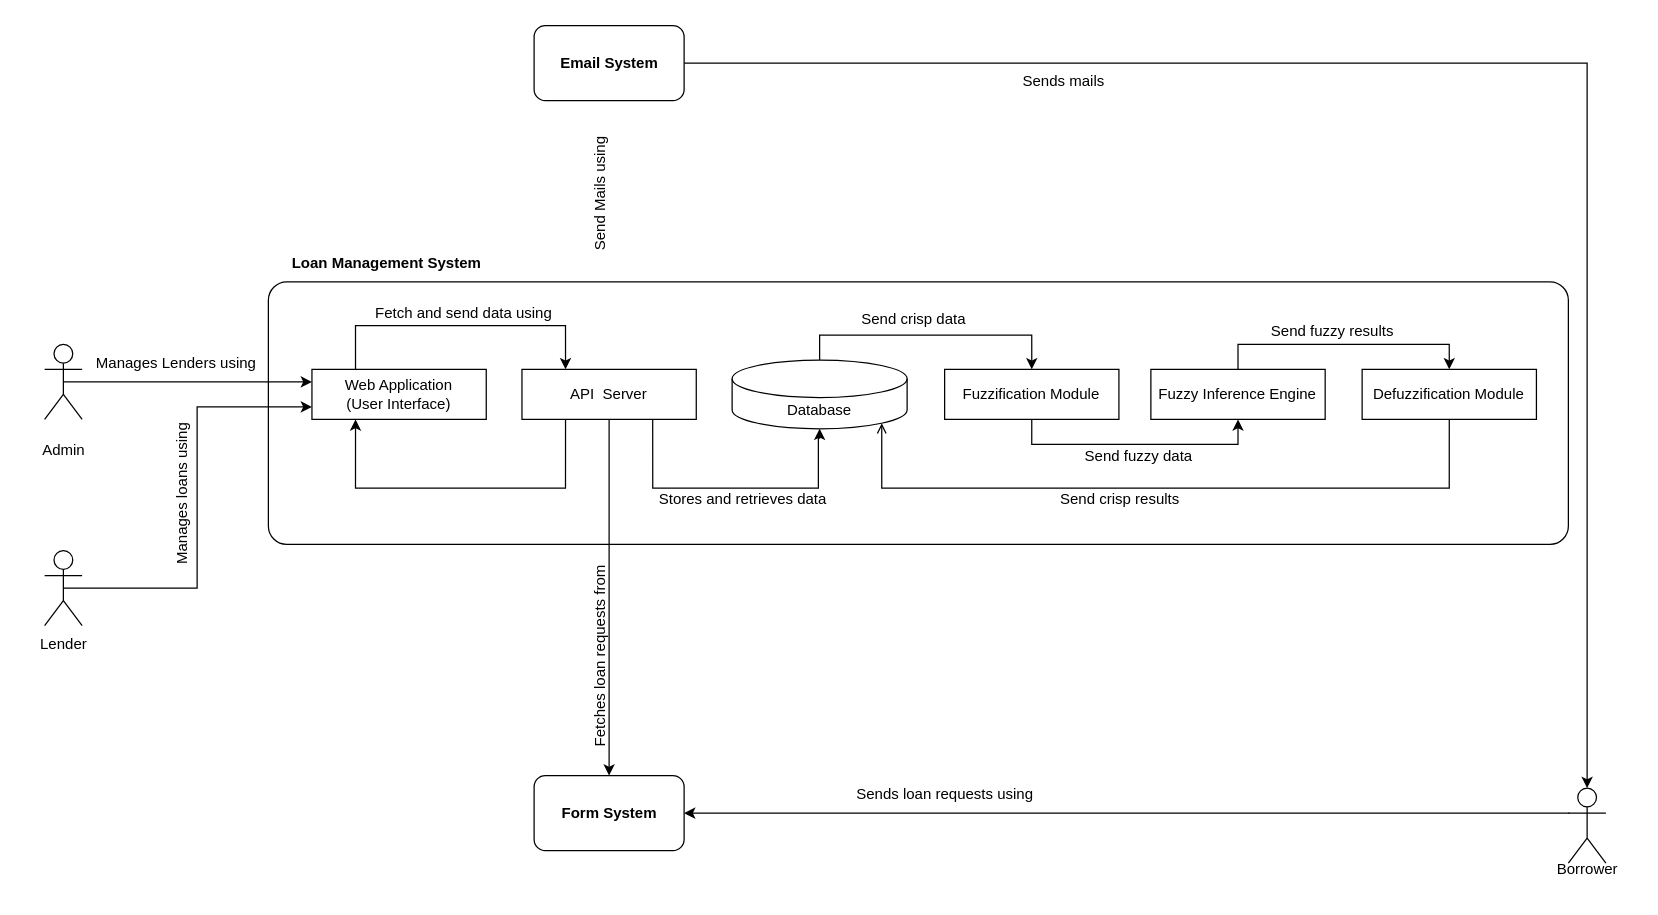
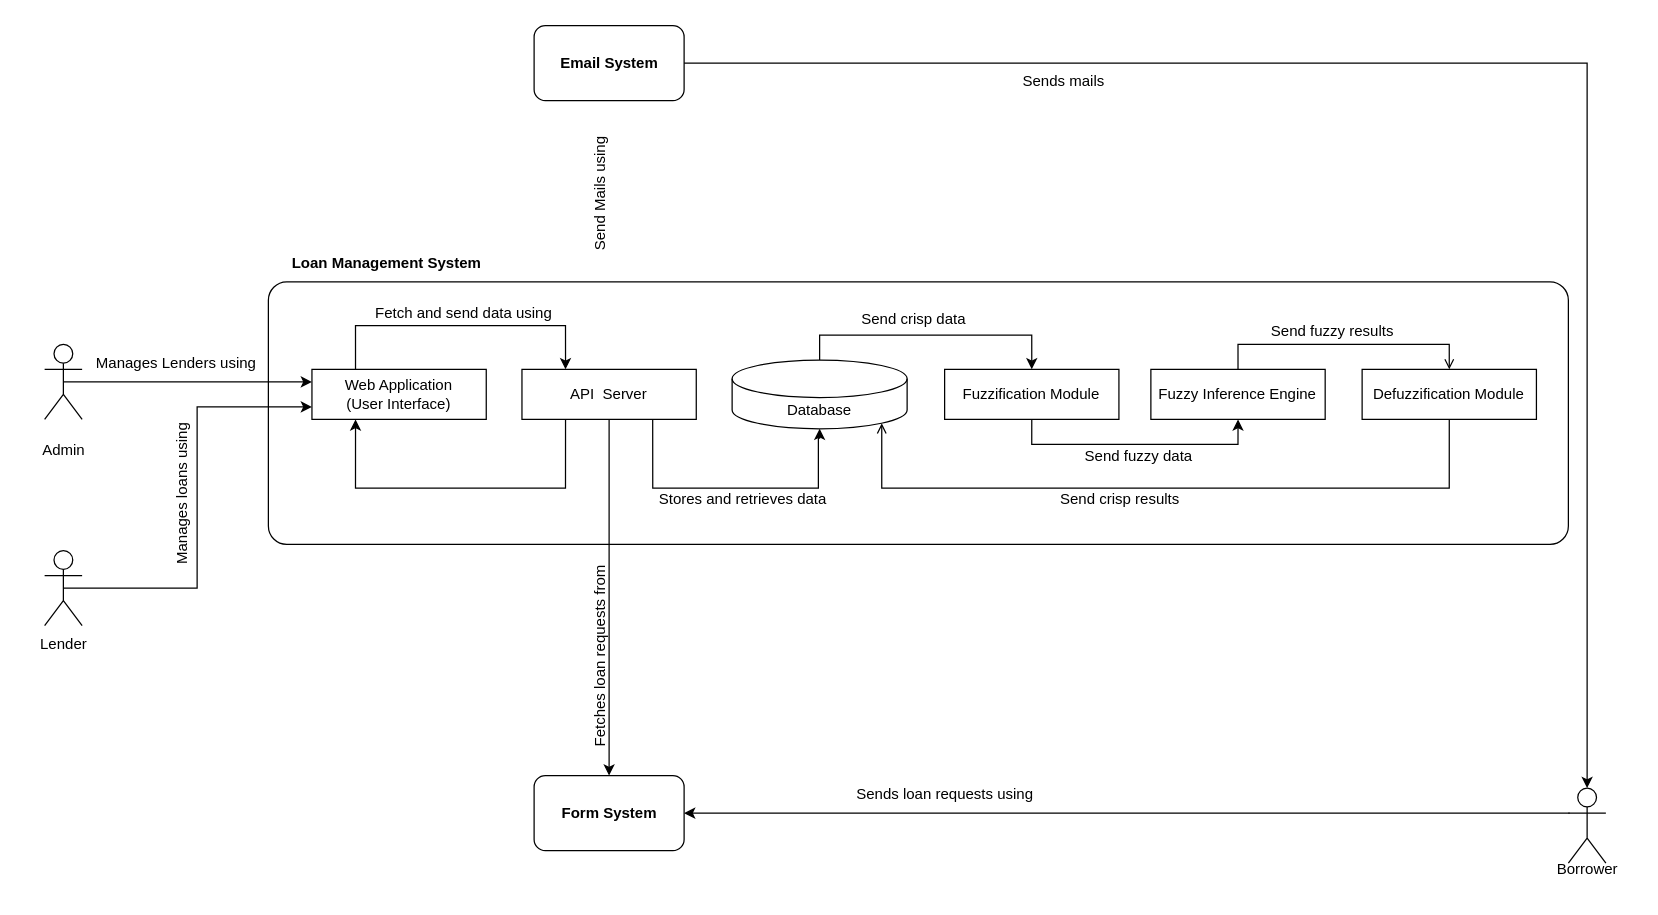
- <mxCell id="11" style="edgeStyle=orthogonalEdgeStyle;rounded=0;orthogonalLoop=1;jettySize=auto;html=1;exitX=0.5;exitY=0;exitDx=0;exitDy=0;entryX=0.5;entryY=0;entryDx=0;entryDy=0;" edge="1" parent="2" source="12" target="15"><mxGeometry relative="1" as="geometry" /></mxCell>
+ <mxCell id="11" style="edgeStyle=orthogonalEdgeStyle;rounded=0;orthogonalLoop=1;jettySize=auto;html=1;exitX=0.5;exitY=0;exitDx=0;exitDy=0;entryX=0.5;entryY=0;entryDx=0;entryDy=0;endArrow=open;" edge="1" parent="2" source="12" target="15"><mxGeometry relative="1" as="geometry" /></mxCell>
